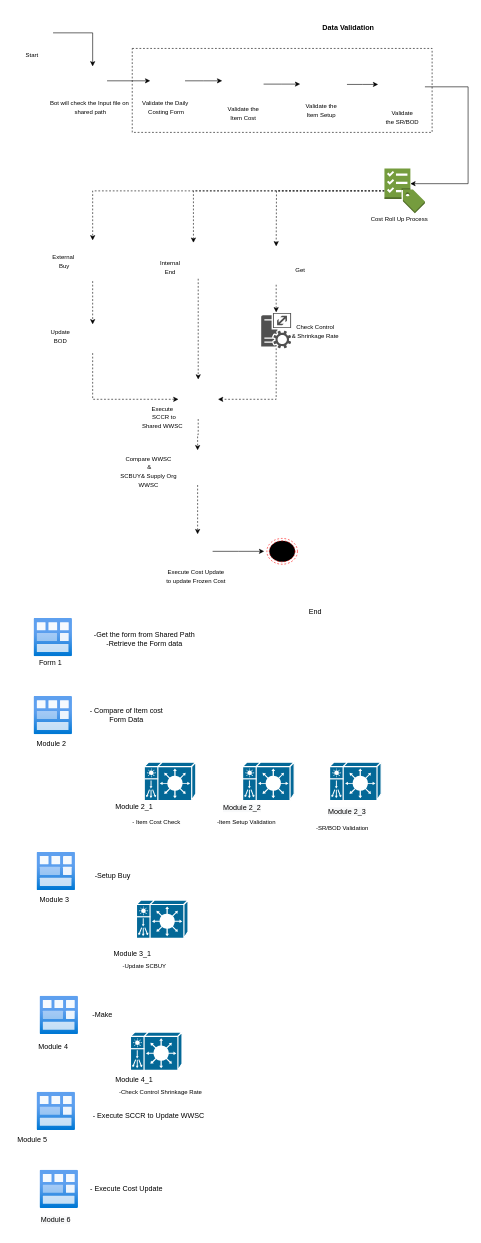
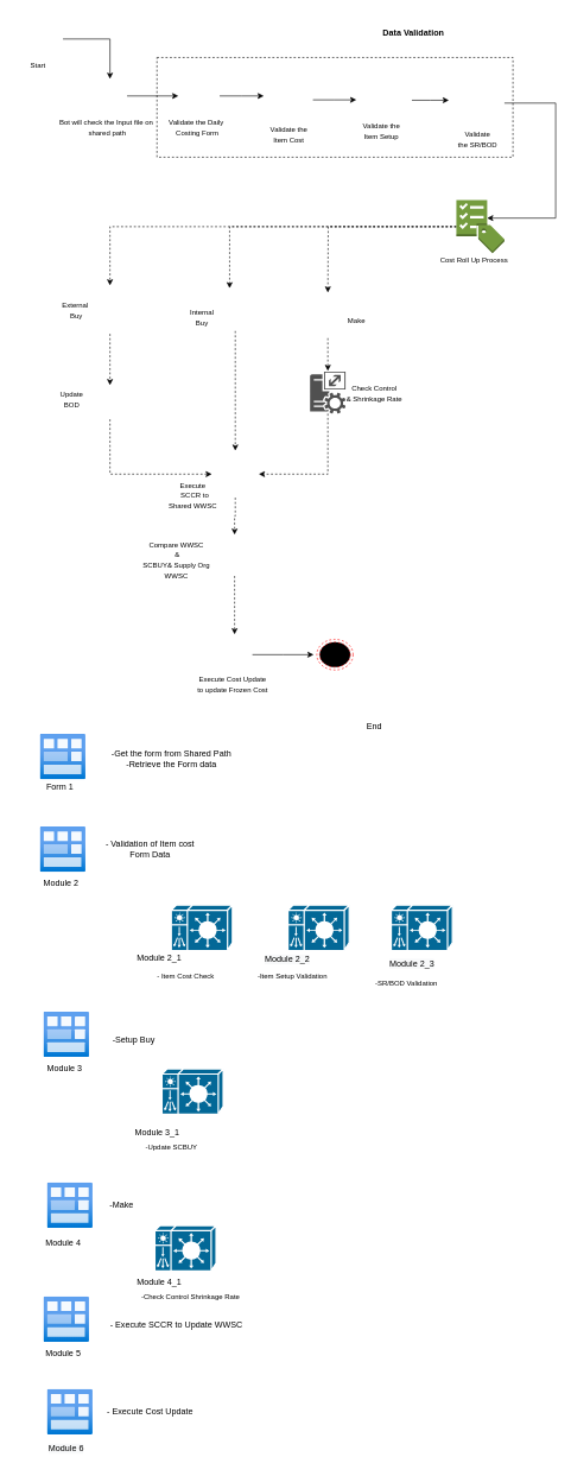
- <mxCell id="32" value="&lt;font style=&quot;font-size: 10px&quot;&gt;Internal &lt;br&gt;End&lt;/font&gt;" style="text;html=1;align=center;verticalAlign=middle;resizable=0;points=[];autosize=1;" vertex="1" parent="1"><mxGeometry x="258" y="424" width="50" height="40" as="geometry" /></mxCell>
+ <mxCell id="32" value="&lt;font style=&quot;font-size: 10px&quot;&gt;Internal &lt;br&gt;Buy&lt;/font&gt;" style="text;html=1;align=center;verticalAlign=middle;resizable=0;points=[];autosize=1;" vertex="1" parent="1"><mxGeometry x="258" y="424" width="50" height="40" as="geometry" /></mxCell>
- <mxCell id="35" value="&lt;font style=&quot;font-size: 10px&quot;&gt;Get&lt;/font&gt;" style="text;html=1;align=center;verticalAlign=middle;resizable=0;points=[];autosize=1;" vertex="1" parent="1"><mxGeometry x="480" y="440" width="40" height="20" as="geometry" /></mxCell>
+ <mxCell id="35" value="&lt;font style=&quot;font-size: 10px&quot;&gt;Make&lt;/font&gt;" style="text;html=1;align=center;verticalAlign=middle;resizable=0;points=[];autosize=1;" vertex="1" parent="1"><mxGeometry x="480" y="440" width="40" height="20" as="geometry" /></mxCell>
- <mxCell id="58" value="- Compare of Item cost &lt;br&gt;Form Data" style="text;html=1;align=center;verticalAlign=middle;resizable=0;points=[];autosize=1;" vertex="1" parent="1"><mxGeometry x="140" y="1177" width="140" height="30" as="geometry" /></mxCell>
+ <mxCell id="58" value="- Validation of Item cost &lt;br&gt;Form Data" style="text;html=1;align=center;verticalAlign=middle;resizable=0;points=[];autosize=1;" vertex="1" parent="1"><mxGeometry x="140" y="1177" width="140" height="30" as="geometry" /></mxCell>
- <mxCell id="78" value="Module 5" style="text;html=1;align=center;verticalAlign=middle;resizable=0;points=[];autosize=1;" vertex="1" parent="1"><mxGeometry x="23" y="1890" width="60" height="20" as="geometry" /></mxCell>
+ <mxCell id="78" value="Module 5" style="text;html=1;align=center;verticalAlign=middle;resizable=0;points=[];autosize=1;" vertex="1" parent="1"><mxGeometry x="58" y="1890" width="60" height="20" as="geometry" /></mxCell>
